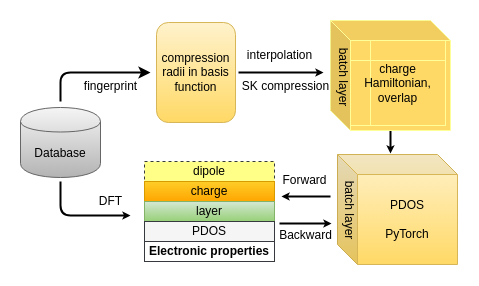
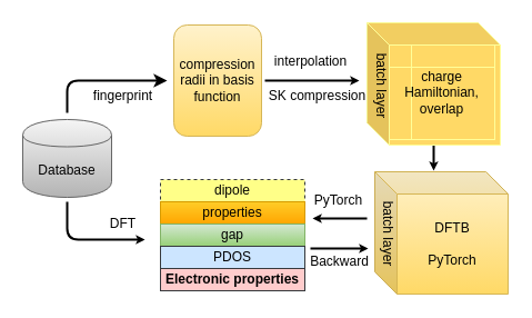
- <mxCell id="18" value="Forward" style="text;html=1;align=center;verticalAlign=middle;resizable=0;points=[];autosize=1;" vertex="1" parent="1"><mxGeometry x="274" y="170" width="60" height="20" as="geometry" /></mxCell>
+ <mxCell id="18" value="PyTorch" style="text;html=1;align=center;verticalAlign=middle;resizable=0;points=[];autosize=1;" vertex="1" parent="1"><mxGeometry x="274" y="170" width="60" height="20" as="geometry" /></mxCell>
- <mxCell id="5" value="charge" style="rounded=0;whiteSpace=wrap;html=1;fillColor=#ffcd28;strokeColor=#d79b00;gradientColor=#ffa500;" vertex="1" parent="1"><mxGeometry x="144" y="181" width="130" height="20" as="geometry" /></mxCell>
+ <mxCell id="5" value="properties" style="rounded=0;whiteSpace=wrap;html=1;fillColor=#ffcd28;strokeColor=#d79b00;gradientColor=#ffa500;" vertex="1" parent="1"><mxGeometry x="144" y="181" width="130" height="20" as="geometry" /></mxCell>
- <mxCell id="6" value="layer" style="rounded=0;whiteSpace=wrap;html=1;fillColor=#d5e8d4;strokeColor=#82b366;gradientColor=#97d077;" vertex="1" parent="1"><mxGeometry x="144" y="201" width="130" height="20" as="geometry" /></mxCell>
+ <mxCell id="6" value="gap" style="rounded=0;whiteSpace=wrap;html=1;fillColor=#d5e8d4;strokeColor=#82b366;gradientColor=#97d077;" vertex="1" parent="1"><mxGeometry x="144" y="201" width="130" height="20" as="geometry" /></mxCell>
- <mxCell id="9" value="PDOS&lt;br&gt;&lt;br&gt;PyTorch" style="shape=cube;whiteSpace=wrap;html=1;boundedLbl=1;backgroundOutline=1;darkOpacity=0.05;darkOpacity2=0.1;gradientColor=#ffd966;fillColor=#fff2cc;strokeColor=#d6b656;" vertex="1" parent="1"><mxGeometry x="337" y="154" width="120" height="110" as="geometry" /></mxCell>
+ <mxCell id="9" value="DFTB&lt;br&gt;&lt;br&gt;PyTorch" style="shape=cube;whiteSpace=wrap;html=1;boundedLbl=1;backgroundOutline=1;darkOpacity=0.05;darkOpacity2=0.1;gradientColor=#ffd966;fillColor=#fff2cc;strokeColor=#d6b656;" vertex="1" parent="1"><mxGeometry x="337" y="154" width="120" height="110" as="geometry" /></mxCell>
- <mxCell id="7" value="PDOS" style="rounded=0;whiteSpace=wrap;html=1;fillColor=#f5f5f5;strokeColor=#36393d;" vertex="1" parent="1"><mxGeometry x="144" y="221" width="130" height="20" as="geometry" /></mxCell>
+ <mxCell id="7" value="PDOS" style="rounded=0;whiteSpace=wrap;html=1;fillColor=#cce5ff;strokeColor=#36393d;" vertex="1" parent="1"><mxGeometry x="144" y="221" width="130" height="20" as="geometry" /></mxCell>
- <mxCell id="8" value="&lt;b&gt;Electronic properties&lt;/b&gt;" style="rounded=0;whiteSpace=wrap;html=1;fillColor=#ffffff;strokeColor=#36393d;" vertex="1" parent="1"><mxGeometry x="144" y="241" width="130" height="20" as="geometry" /></mxCell>
+ <mxCell id="8" value="&lt;b&gt;Electronic properties&lt;/b&gt;" style="rounded=0;whiteSpace=wrap;html=1;fillColor=#ffcccc;strokeColor=#36393d;" vertex="1" parent="1"><mxGeometry x="144" y="241" width="130" height="20" as="geometry" /></mxCell>
